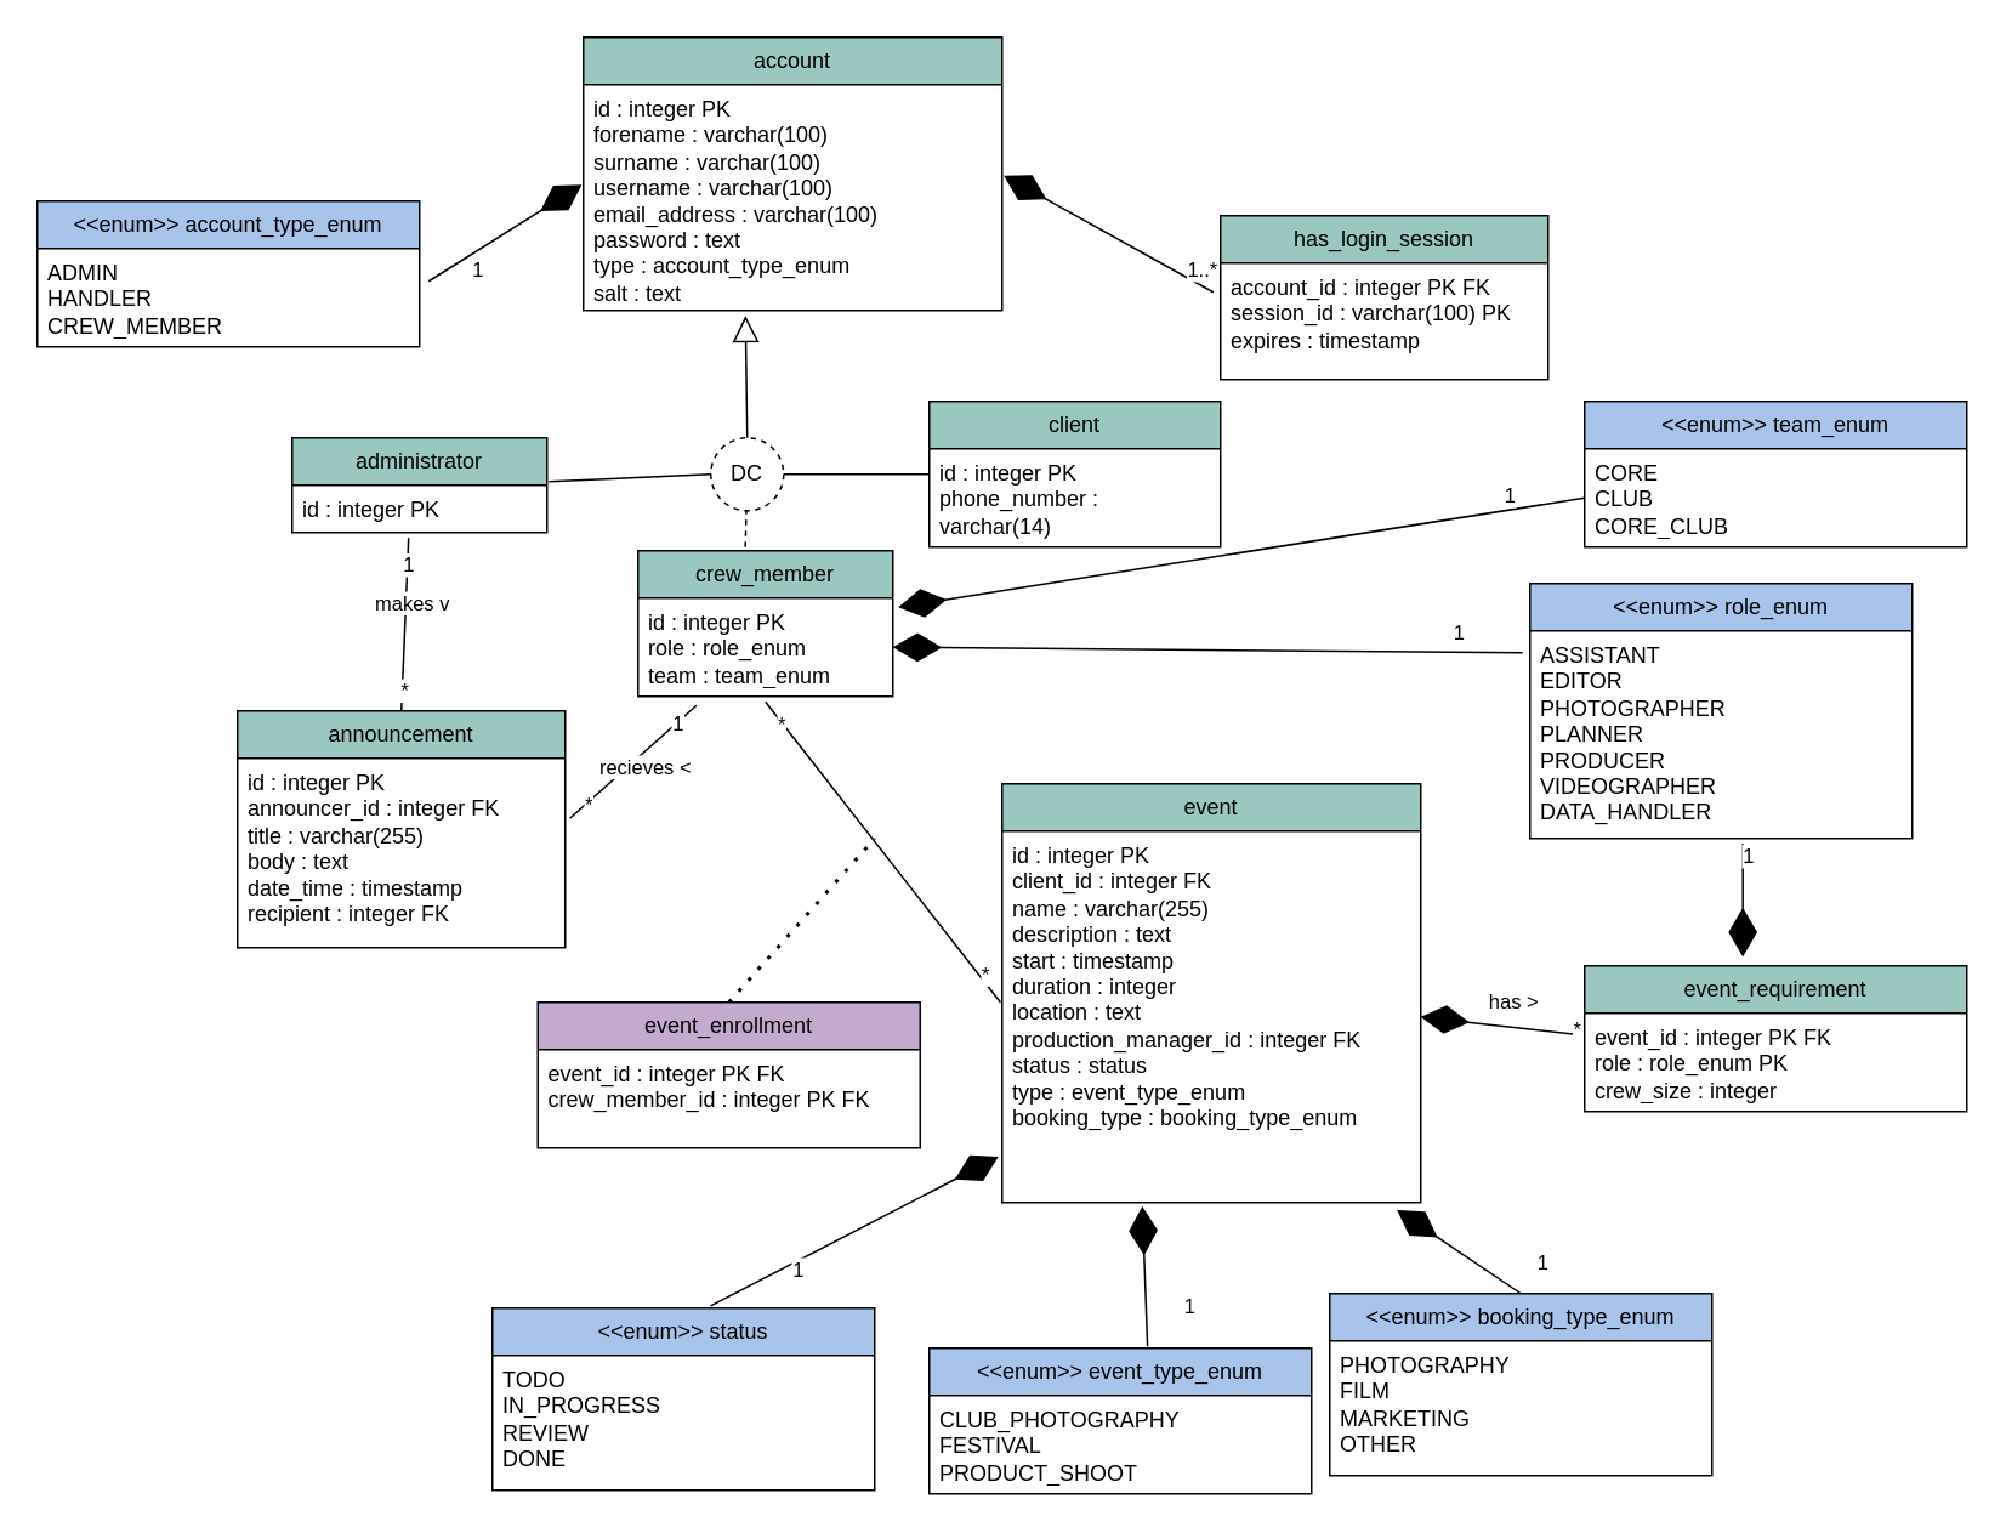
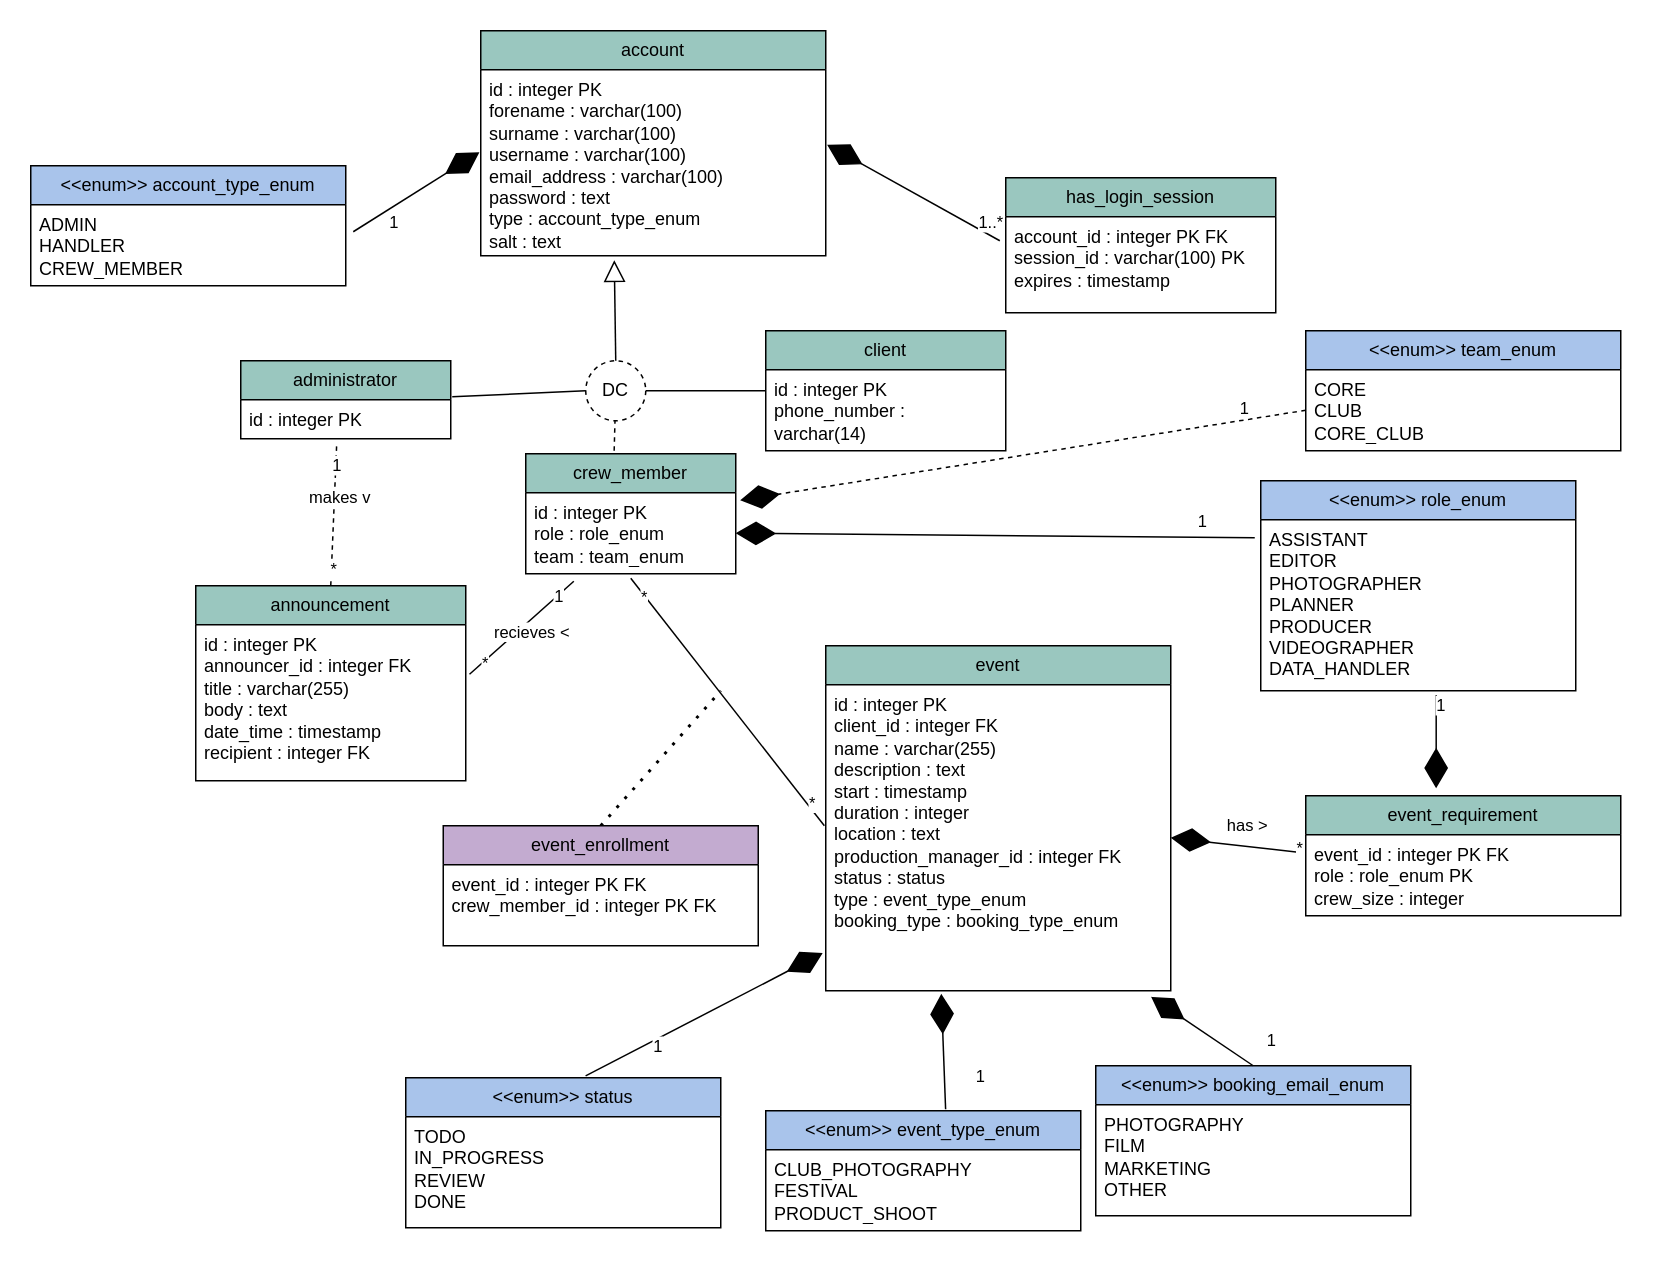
- <mxCell id="49" value="" style="endArrow=diamondThin;endFill=1;endSize=24;html=1;rounded=0;entryX=1.021;entryY=0.093;entryDx=0;entryDy=0;exitX=0;exitY=0.5;exitDx=0;exitDy=0;entryPerimeter=0;" edge="1" parent="1" source="48" target="9"><mxGeometry width="160" relative="1" as="geometry"><mxPoint x="846" y="368" as="sourcePoint" /><mxPoint x="500" y="365" as="targetPoint" /></mxGeometry></mxCell>
+ <mxCell id="49" value="" style="endArrow=diamondThin;endFill=1;endSize=24;html=1;rounded=0;entryX=1.021;entryY=0.093;entryDx=0;entryDy=0;exitX=0;exitY=0.5;exitDx=0;exitDy=0;entryPerimeter=0;dashed=1;" edge="1" parent="1" source="48" target="9"><mxGeometry width="160" relative="1" as="geometry"><mxPoint x="846" y="368" as="sourcePoint" /><mxPoint x="500" y="365" as="targetPoint" /></mxGeometry></mxCell>
- <mxCell id="29" value="" style="endArrow=none;html=1;rounded=0;entryX=0.457;entryY=1.115;entryDx=0;entryDy=0;entryPerimeter=0;exitX=0.5;exitY=0;exitDx=0;exitDy=0;" edge="1" parent="1" source="12" target="7"><mxGeometry width="50" height="50" relative="1" as="geometry"><mxPoint x="360" y="510" as="sourcePoint" /><mxPoint x="410" y="460" as="targetPoint" /></mxGeometry></mxCell>
+ <mxCell id="29" value="" style="endArrow=none;html=1;rounded=0;entryX=0.457;entryY=1.115;entryDx=0;entryDy=0;entryPerimeter=0;exitX=0.5;exitY=0;exitDx=0;exitDy=0;dashed=1;" edge="1" parent="1" source="12" target="7"><mxGeometry width="50" height="50" relative="1" as="geometry"><mxPoint x="360" y="510" as="sourcePoint" /><mxPoint x="410" y="460" as="targetPoint" /></mxGeometry></mxCell>
- <mxCell id="53" value="&amp;lt;&amp;lt;enum&amp;gt;&amp;gt; booking_type_enum" style="swimlane;fontStyle=0;childLayout=stackLayout;horizontal=1;startSize=26;fillColor=#A9C4EB;horizontalStack=0;resizeParent=1;resizeParentMax=0;resizeLast=0;collapsible=1;marginBottom=0;whiteSpace=wrap;html=1;" vertex="1" parent="1"><mxGeometry x="730" y="710" width="210" height="100" as="geometry" /></mxCell>
+ <mxCell id="53" value="&amp;lt;&amp;lt;enum&amp;gt;&amp;gt; booking_email_enum" style="swimlane;fontStyle=0;childLayout=stackLayout;horizontal=1;startSize=26;fillColor=#A9C4EB;horizontalStack=0;resizeParent=1;resizeParentMax=0;resizeLast=0;collapsible=1;marginBottom=0;whiteSpace=wrap;html=1;" vertex="1" parent="1"><mxGeometry x="730" y="710" width="210" height="100" as="geometry" /></mxCell>
